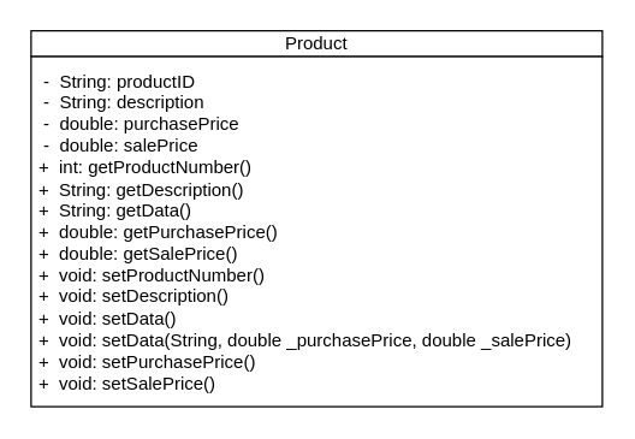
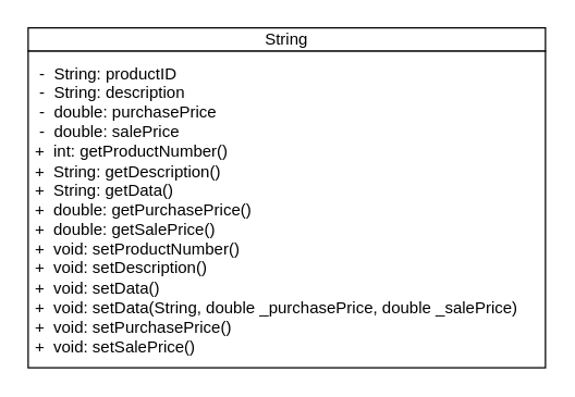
- <mxCell id="3" value="Product" style="text;html=1;align=center;verticalAlign=middle;whiteSpace=wrap;rounded=0;strokeColor=#000000;fillColor=#ffffff;" parent="2" vertex="1"><mxGeometry width="380" height="17.16" as="geometry" /></mxCell>
+ <mxCell id="3" value="String" style="text;html=1;align=center;verticalAlign=middle;whiteSpace=wrap;rounded=0;strokeColor=#000000;fillColor=#ffffff;" parent="2" vertex="1"><mxGeometry width="380" height="17.16" as="geometry" /></mxCell>
